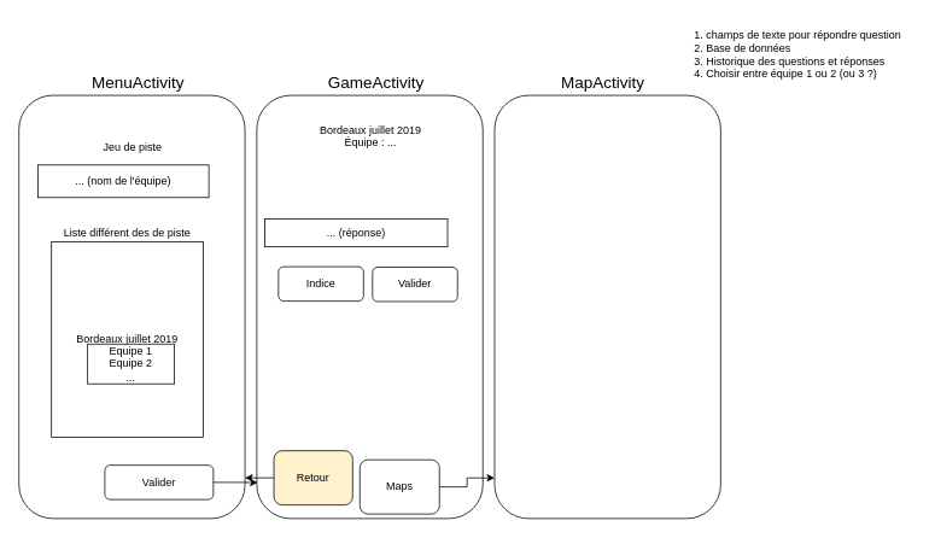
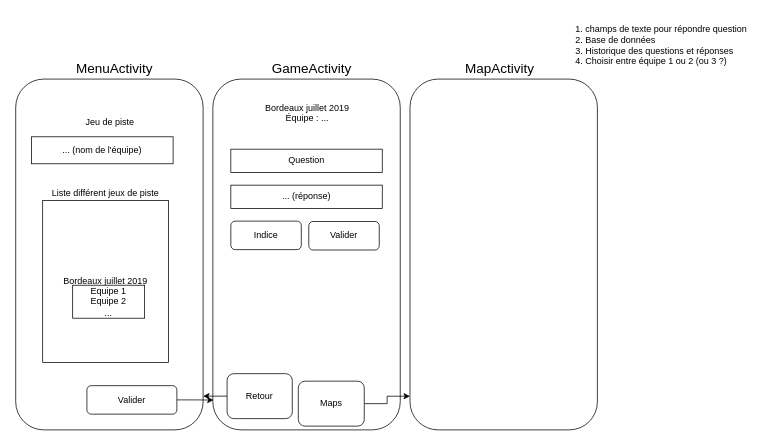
+ <mxCell id="17" value="Question" style="rounded=0;whiteSpace=wrap;html=1;" vertex="1" parent="1"><mxGeometry x="307" y="198.5" width="202" height="31" as="geometry" /></mxCell>
- <mxCell id="9" value="Liste différent des de piste" style="text;html=1;strokeColor=none;fillColor=none;align=center;verticalAlign=middle;whiteSpace=wrap;rounded=0;" vertex="1" parent="1"><mxGeometry x="62" y="247" width="156" height="20" as="geometry" /></mxCell>
+ <mxCell id="9" value="Liste différent jeux de piste" style="text;html=1;strokeColor=none;fillColor=none;align=center;verticalAlign=middle;whiteSpace=wrap;rounded=0;" vertex="1" parent="1"><mxGeometry x="62" y="247" width="156" height="20" as="geometry" /></mxCell>
- <mxCell id="16" value="... (réponse)" style="rounded=0;whiteSpace=wrap;html=1;" vertex="1" parent="1"><mxGeometry x="292" y="241.5" width="202" height="31" as="geometry" /></mxCell>
+ <mxCell id="16" value="... (réponse)" style="rounded=0;whiteSpace=wrap;html=1;" vertex="1" parent="1"><mxGeometry x="307" y="246.5" width="202" height="31" as="geometry" /></mxCell>
- <mxCell id="24" value="Retour" style="rounded=1;whiteSpace=wrap;html=1;fillColor=#fff2cc;" vertex="1" parent="1"><mxGeometry x="302" y="498" width="87" height="60" as="geometry" /></mxCell>
+ <mxCell id="24" value="Retour" style="rounded=1;whiteSpace=wrap;html=1;" vertex="1" parent="1"><mxGeometry x="302" y="498" width="87" height="60" as="geometry" /></mxCell>
